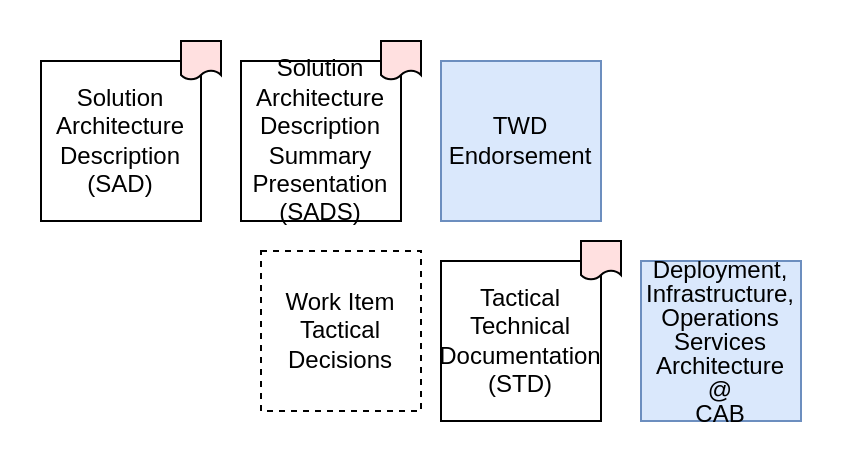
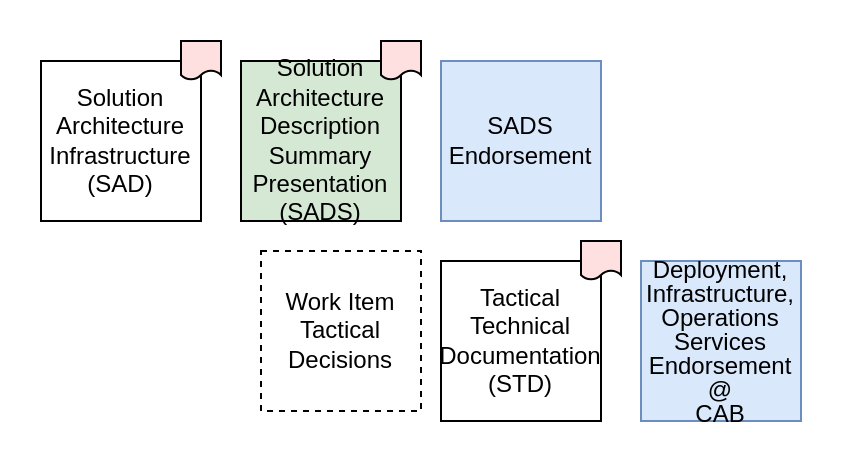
- <mxCell id="2" value="Solution Architecture Description (SAD)" style="rounded=0;whiteSpace=wrap;html=1;" vertex="1" parent="1"><mxGeometry x="20" y="30" width="80" height="80" as="geometry" /></mxCell>
+ <mxCell id="2" value="Solution Architecture Infrastructure (SAD)" style="rounded=0;whiteSpace=wrap;html=1;" vertex="1" parent="1"><mxGeometry x="20" y="30" width="80" height="80" as="geometry" /></mxCell>
- <mxCell id="3" value="Solution Architecture Description&lt;br&gt;Summary&lt;br&gt;Presentation (SADS)" style="rounded=0;whiteSpace=wrap;html=1;" vertex="1" parent="1"><mxGeometry x="120" y="30" width="80" height="80" as="geometry" /></mxCell>
+ <mxCell id="3" value="Solution Architecture Description&lt;br&gt;Summary&lt;br&gt;Presentation (SADS)" style="rounded=0;whiteSpace=wrap;html=1;fillColor=#d5e8d4;" vertex="1" parent="1"><mxGeometry x="120" y="30" width="80" height="80" as="geometry" /></mxCell>
- <mxCell id="5" value="TWD Endorsement" style="rounded=0;whiteSpace=wrap;html=1;fillColor=#dae8fc;strokeColor=#6c8ebf;" vertex="1" parent="1"><mxGeometry x="220" y="30" width="80" height="80" as="geometry" /></mxCell>
+ <mxCell id="5" value="SADS Endorsement" style="rounded=0;whiteSpace=wrap;html=1;fillColor=#dae8fc;strokeColor=#6c8ebf;" vertex="1" parent="1"><mxGeometry x="220" y="30" width="80" height="80" as="geometry" /></mxCell>
- <mxCell id="6" value="&lt;p style=&quot;line-height: 100%&quot;&gt;Deployment, Infrastructure, Operations Services Architecture&lt;br&gt;@ &lt;br&gt;CAB&lt;/p&gt;" style="rounded=0;whiteSpace=wrap;html=1;fillColor=#dae8fc;strokeColor=#6c8ebf;" vertex="1" parent="1"><mxGeometry x="320" y="130" width="80" height="80" as="geometry" /></mxCell>
+ <mxCell id="6" value="&lt;p style=&quot;line-height: 100%&quot;&gt;Deployment, Infrastructure, Operations Services Endorsement&lt;br&gt;@ &lt;br&gt;CAB&lt;/p&gt;" style="rounded=0;whiteSpace=wrap;html=1;fillColor=#dae8fc;strokeColor=#6c8ebf;" vertex="1" parent="1"><mxGeometry x="320" y="130" width="80" height="80" as="geometry" /></mxCell>
